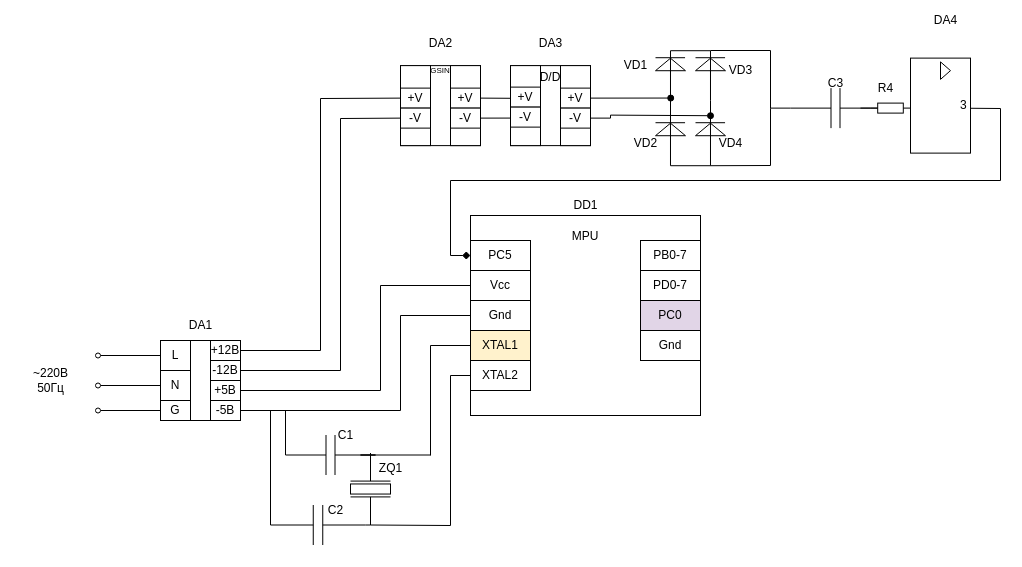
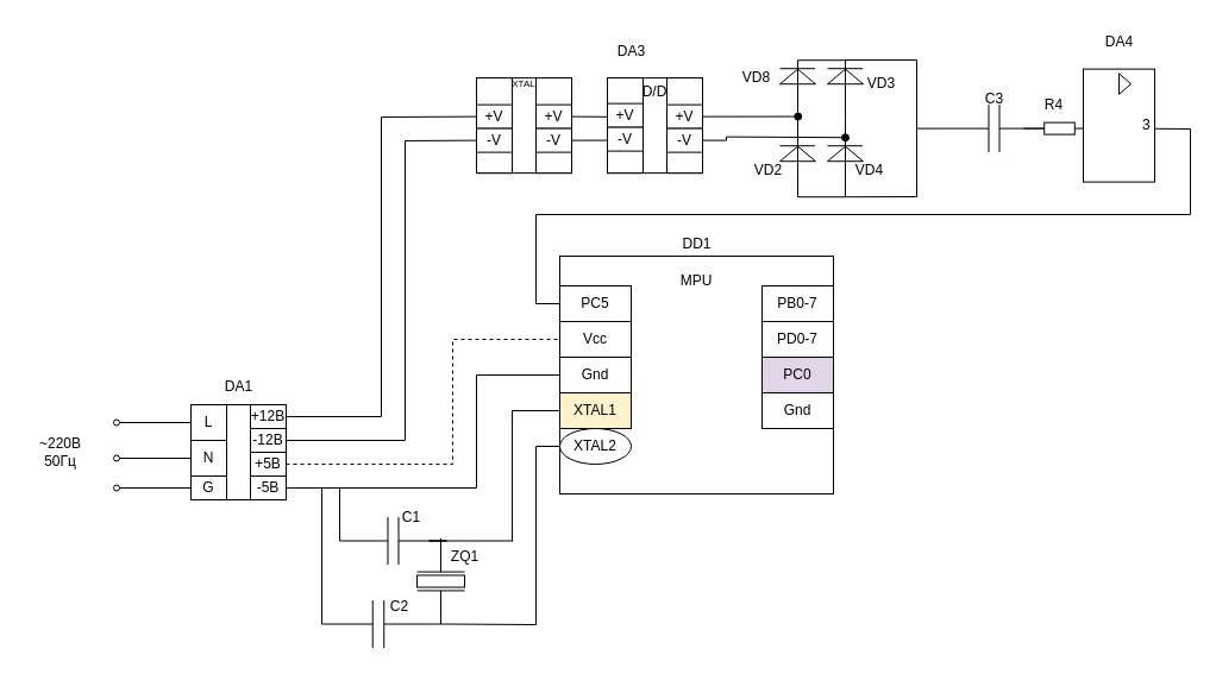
- <mxCell id="99" value="DA4" style="text;html=1;align=center;verticalAlign=middle;resizable=0;points=[];autosize=1;strokeColor=none;fillColor=none;" vertex="1" parent="1"><mxGeometry x="920" y="5" width="50" height="30" as="geometry" /></mxCell>
+ <mxCell id="99" value="DA4" style="text;html=1;align=center;verticalAlign=middle;resizable=0;points=[];autosize=1;strokeColor=none;fillColor=none;" vertex="1" parent="1"><mxGeometry x="915" y="20" width="50" height="30" as="geometry" /></mxCell>
- <mxCell id="97" value="DA2" style="text;html=1;align=center;verticalAlign=middle;resizable=0;points=[];autosize=1;strokeColor=none;fillColor=none;" vertex="1" parent="1"><mxGeometry x="415" y="27.61" width="50" height="30" as="geometry" /></mxCell>
- <mxCell id="98" value="DA3" style="text;html=1;align=center;verticalAlign=middle;resizable=0;points=[];autosize=1;strokeColor=none;fillColor=none;" vertex="1" parent="1"><mxGeometry x="525" y="27.61" width="50" height="30" as="geometry" /></mxCell>
+ <mxCell id="98" value="DA3" style="text;html=1;align=center;verticalAlign=middle;resizable=0;points=[];autosize=1;strokeColor=none;fillColor=none;" vertex="1" parent="1"><mxGeometry x="505" y="27.61" width="50" height="30" as="geometry" /></mxCell>
- <mxCell id="26" value="VD1" style="text;html=1;align=center;verticalAlign=middle;resizable=0;points=[];autosize=1;strokeColor=none;fillColor=none;" parent="21" vertex="1"><mxGeometry y="0.21" width="50" height="30" as="geometry" /></mxCell>
+ <mxCell id="26" value="VD8" style="text;html=1;align=center;verticalAlign=middle;resizable=0;points=[];autosize=1;strokeColor=none;fillColor=none;" parent="21" vertex="1"><mxGeometry y="0.21" width="50" height="30" as="geometry" /></mxCell>
- <mxCell id="42" value="&lt;font style=&quot;font-size: 8px;&quot;&gt;GSIN&lt;/font&gt;&lt;div&gt;&lt;font style=&quot;font-size: 8px;&quot;&gt;&lt;br&gt;&lt;/font&gt;&lt;/div&gt;&lt;div&gt;&lt;font style=&quot;font-size: 8px;&quot;&gt;&lt;br&gt;&lt;/font&gt;&lt;/div&gt;&lt;div&gt;&lt;font style=&quot;font-size: 8px;&quot;&gt;&lt;br&gt;&lt;/font&gt;&lt;/div&gt;&lt;div&gt;&lt;font style=&quot;font-size: 8px;&quot;&gt;&lt;br&gt;&lt;/font&gt;&lt;/div&gt;&lt;div&gt;&lt;font style=&quot;font-size: 8px;&quot;&gt;&lt;br&gt;&lt;/font&gt;&lt;/div&gt;" style="whiteSpace=wrap;html=1;aspect=fixed;" vertex="1" parent="41"><mxGeometry width="80" height="80" as="geometry" /></mxCell>
+ <mxCell id="42" value="&lt;font style=&quot;font-size: 8px;&quot;&gt;XTAL&lt;/font&gt;&lt;div&gt;&lt;font style=&quot;font-size: 8px;&quot;&gt;&lt;br&gt;&lt;/font&gt;&lt;/div&gt;&lt;div&gt;&lt;font style=&quot;font-size: 8px;&quot;&gt;&lt;br&gt;&lt;/font&gt;&lt;/div&gt;&lt;div&gt;&lt;font style=&quot;font-size: 8px;&quot;&gt;&lt;br&gt;&lt;/font&gt;&lt;/div&gt;&lt;div&gt;&lt;font style=&quot;font-size: 8px;&quot;&gt;&lt;br&gt;&lt;/font&gt;&lt;/div&gt;&lt;div&gt;&lt;font style=&quot;font-size: 8px;&quot;&gt;&lt;br&gt;&lt;/font&gt;&lt;/div&gt;" style="whiteSpace=wrap;html=1;aspect=fixed;" vertex="1" parent="41"><mxGeometry width="80" height="80" as="geometry" /></mxCell>
- <mxCell id="16" value="" style="endArrow=diamond;html=1;rounded=0;exitX=1.002;exitY=0.528;exitDx=0;exitDy=0;exitPerimeter=0;entryX=0;entryY=0.5;entryDx=0;entryDy=0;" edge="1" parent="1" source="18" target="89"><mxGeometry width="50" height="50" relative="1" as="geometry"><mxPoint x="850" y="255.11" as="sourcePoint" /><mxPoint x="1120" y="107.61" as="targetPoint" /><Array as="points"><mxPoint x="1000" y="108" /><mxPoint x="1000" y="180" /><mxPoint x="450" y="180" /><mxPoint x="450" y="255" /></Array></mxGeometry></mxCell>
+ <mxCell id="16" value="" style="endArrow=none;html=1;rounded=0;exitX=1.002;exitY=0.528;exitDx=0;exitDy=0;exitPerimeter=0;entryX=0;entryY=0.5;entryDx=0;entryDy=0;" edge="1" parent="1" source="18" target="89"><mxGeometry width="50" height="50" relative="1" as="geometry"><mxPoint x="850" y="255.11" as="sourcePoint" /><mxPoint x="1120" y="107.61" as="targetPoint" /><Array as="points"><mxPoint x="1000" y="108" /><mxPoint x="1000" y="180" /><mxPoint x="450" y="180" /><mxPoint x="450" y="255" /></Array></mxGeometry></mxCell>
- <mxCell id="85" value="" style="endArrow=none;html=1;rounded=0;exitX=1;exitY=0.5;exitDx=0;exitDy=0;entryX=0;entryY=0.5;entryDx=0;entryDy=0;" edge="1" parent="1" source="64" target="81"><mxGeometry width="50" height="50" relative="1" as="geometry"><mxPoint x="560" y="250" as="sourcePoint" /><mxPoint x="610" y="200" as="targetPoint" /><Array as="points"><mxPoint x="380" y="390" /><mxPoint x="380" y="285" /></Array></mxGeometry></mxCell>
+ <mxCell id="85" value="" style="endArrow=none;html=1;rounded=0;exitX=1;exitY=0.5;exitDx=0;exitDy=0;entryX=0;entryY=0.5;entryDx=0;entryDy=0;dashed=1;" edge="1" parent="1" source="64" target="81"><mxGeometry width="50" height="50" relative="1" as="geometry"><mxPoint x="560" y="250" as="sourcePoint" /><mxPoint x="610" y="200" as="targetPoint" /><Array as="points"><mxPoint x="380" y="390" /><mxPoint x="380" y="285" /></Array></mxGeometry></mxCell>
- <mxCell id="84" value="XTAL2" style="rounded=0;whiteSpace=wrap;html=1;" vertex="1" parent="1"><mxGeometry x="470" y="360" width="60" height="30" as="geometry" /></mxCell>
+ <mxCell id="84" value="XTAL2" style="ellipse;whiteSpace=wrap;html=1;" vertex="1" parent="1"><mxGeometry x="470" y="360" width="60" height="30" as="geometry" /></mxCell>
